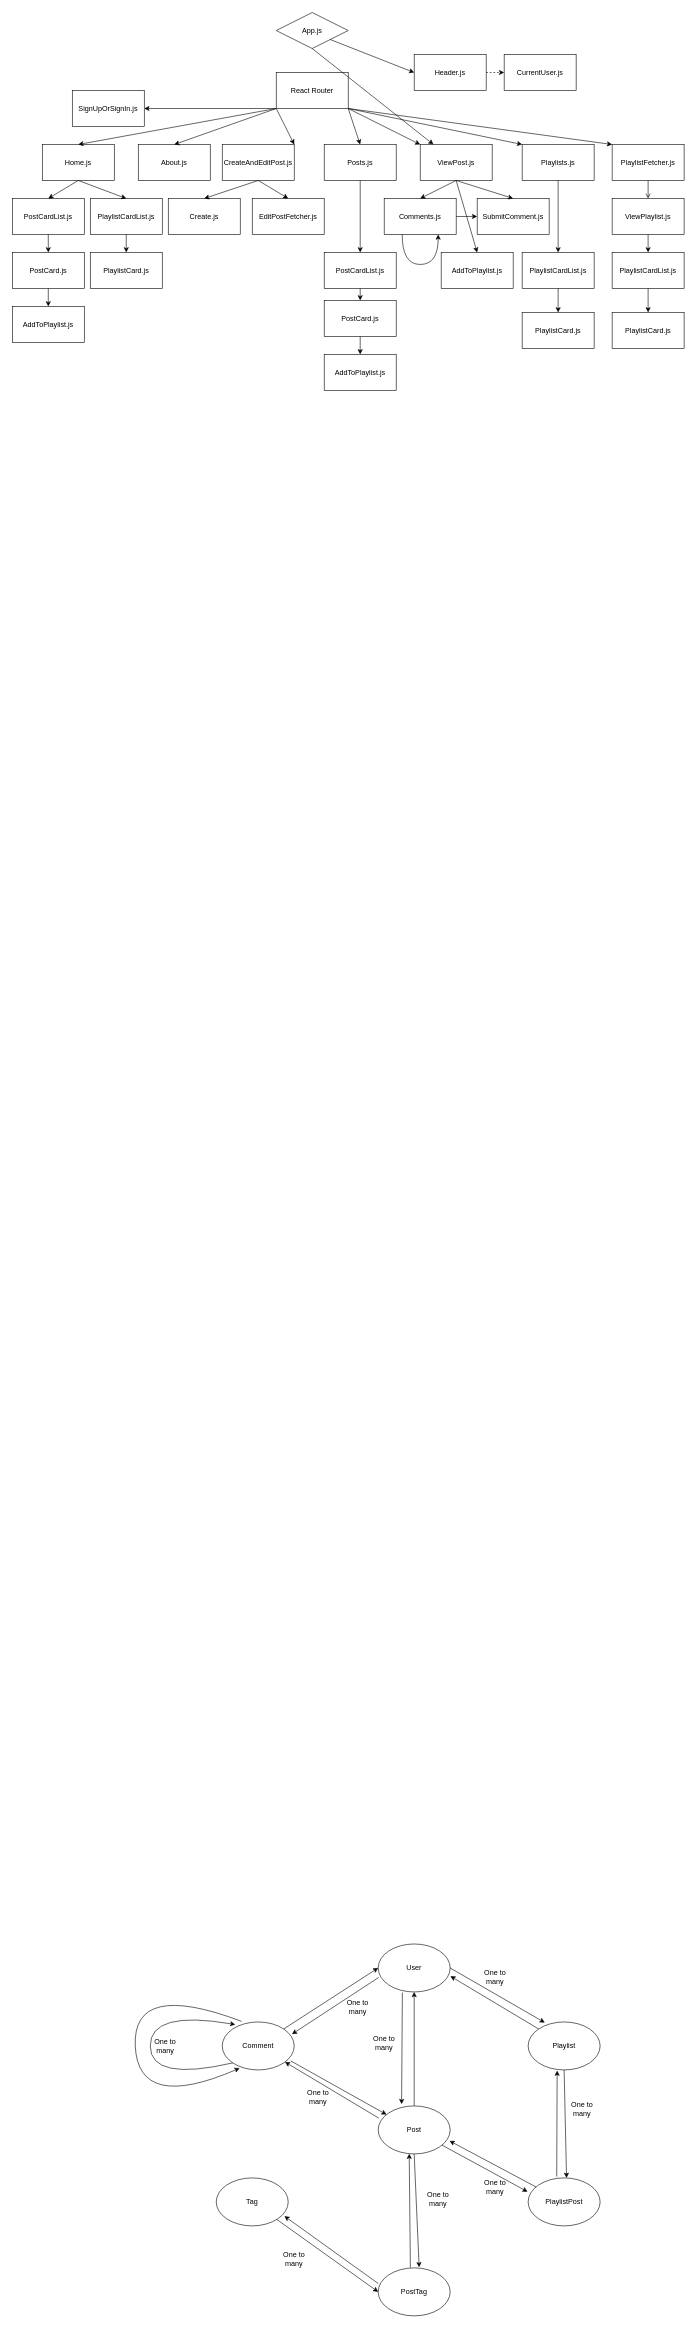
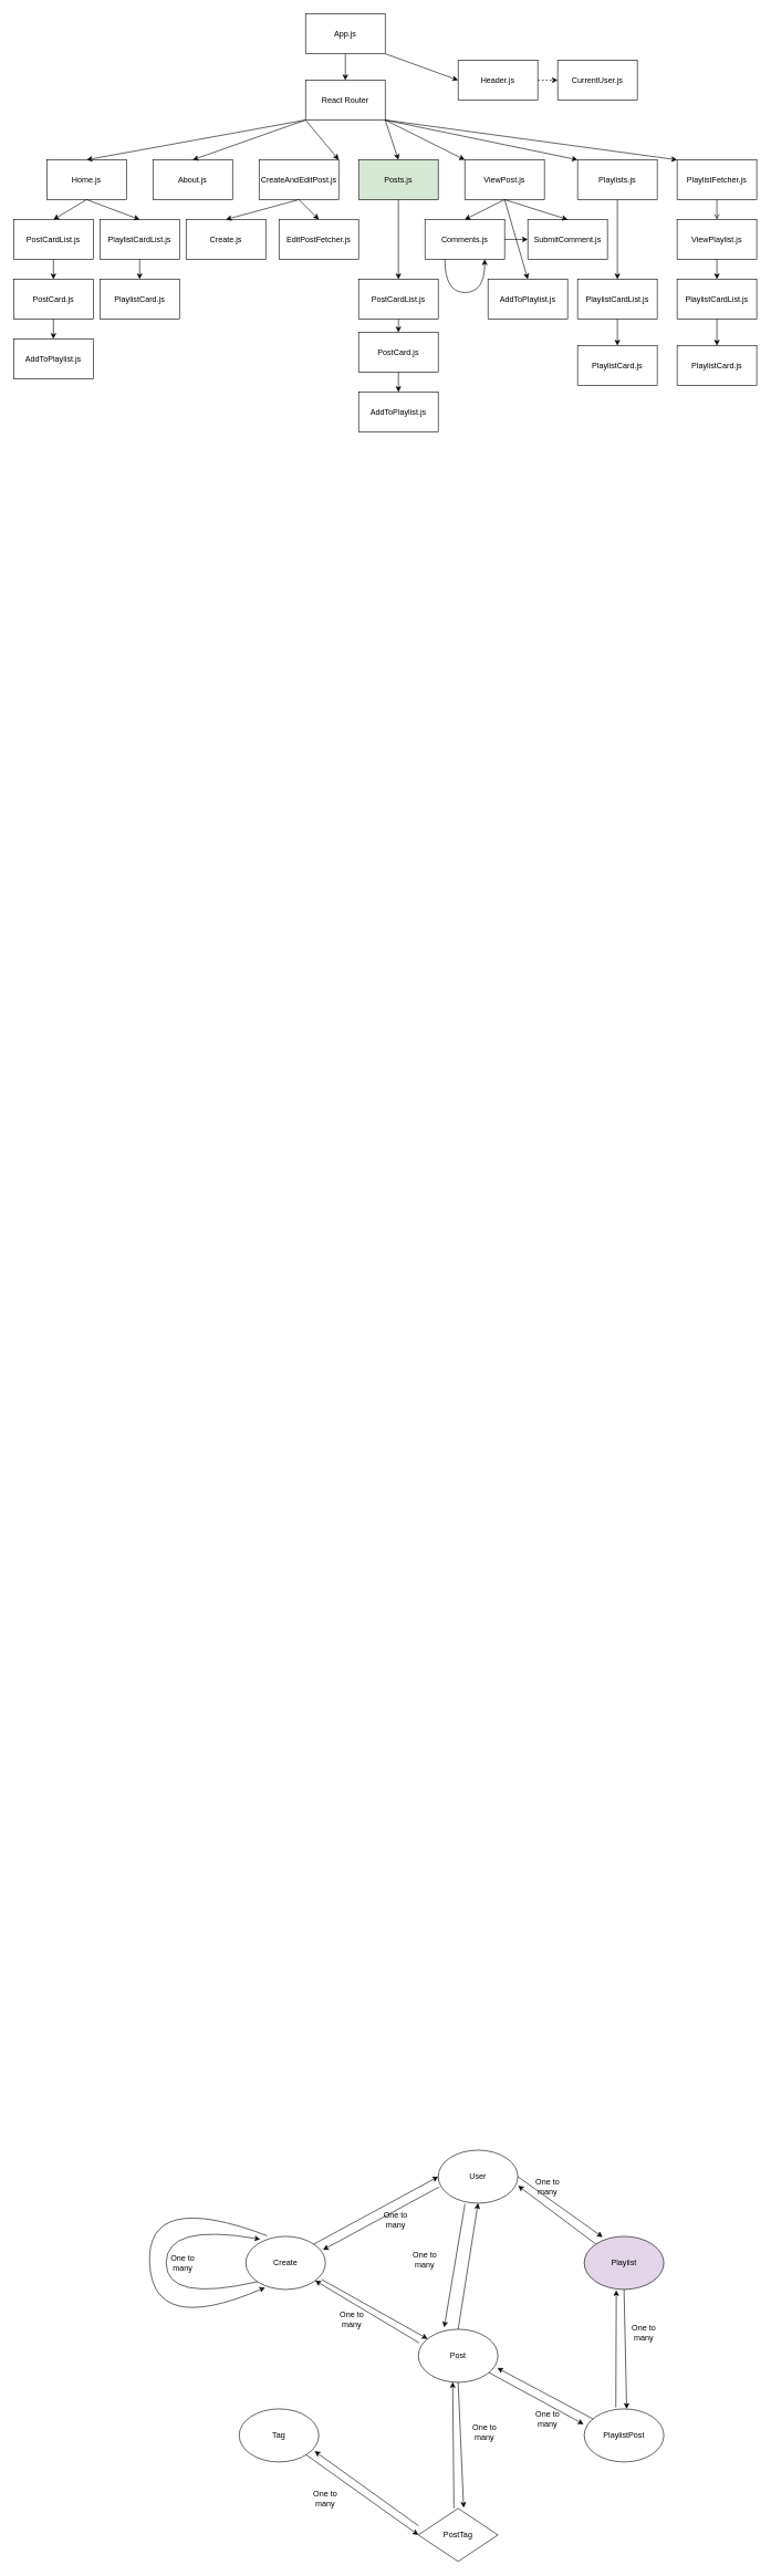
- <mxCell id="2" value="App.js" style="rhombus;whiteSpace=wrap;html=1;" parent="1" vertex="1"><mxGeometry x="460" y="20" width="120" height="60" as="geometry" /></mxCell>
+ <mxCell id="2" value="App.js" style="rounded=0;whiteSpace=wrap;html=1;" parent="1" vertex="1"><mxGeometry x="460" y="20" width="120" height="60" as="geometry" /></mxCell>
- <mxCell id="67" value="" style="endArrow=classic;html=1;rounded=0;exitX=0.5;exitY=1;exitDx=0;exitDy=0;" edge="1" parent="1" source="2" target="9"><mxGeometry width="50" height="50" relative="1" as="geometry"><mxPoint x="670" y="130" as="sourcePoint" /><mxPoint x="720" y="80" as="targetPoint" /></mxGeometry></mxCell>
+ <mxCell id="67" value="" style="endArrow=classic;html=1;rounded=0;exitX=0.5;exitY=1;exitDx=0;exitDy=0;entryX=0.5;entryY=0;entryDx=0;entryDy=0;" edge="1" parent="1" source="2" target="66"><mxGeometry width="50" height="50" relative="1" as="geometry"><mxPoint x="670" y="130" as="sourcePoint" /><mxPoint x="720" y="80" as="targetPoint" /></mxGeometry></mxCell>
- <mxCell id="5" value="SignUpOrSignIn.js" style="rounded=0;whiteSpace=wrap;html=1;" parent="1" vertex="1"><mxGeometry x="120" y="150" width="120" height="60" as="geometry" /></mxCell>
- <mxCell id="13" value="" style="endArrow=classic;html=1;rounded=0;entryX=1;entryY=0.5;entryDx=0;entryDy=0;exitX=0;exitY=1;exitDx=0;exitDy=0;" parent="1" source="66" target="5" edge="1"><mxGeometry width="50" height="50" relative="1" as="geometry"><mxPoint x="670" y="500" as="sourcePoint" /><mxPoint x="720" y="450" as="targetPoint" /></mxGeometry></mxCell>
- <mxCell id="8" value="CreateAndEditPost.js" style="rounded=0;whiteSpace=wrap;html=1;" parent="1" vertex="1"><mxGeometry x="370" y="240" width="120" height="60" as="geometry" /></mxCell>
+ <mxCell id="8" value="CreateAndEditPost.js" style="rounded=0;whiteSpace=wrap;html=1;" parent="1" vertex="1"><mxGeometry x="390" y="240" width="120" height="60" as="geometry" /></mxCell>
- <mxCell id="75" value="Posts.js" style="rounded=0;whiteSpace=wrap;html=1;" vertex="1" parent="1"><mxGeometry x="540" y="240" width="120" height="60" as="geometry" /></mxCell>
+ <mxCell id="75" value="Posts.js" style="rounded=0;whiteSpace=wrap;html=1;fillColor=#d5e8d4;" vertex="1" parent="1"><mxGeometry x="540" y="240" width="120" height="60" as="geometry" /></mxCell>
- <mxCell id="32" value="User" style="ellipse;whiteSpace=wrap;html=1;" parent="1" vertex="1"><mxGeometry x="630" y="3240" width="120" height="80" as="geometry" /></mxCell>
+ <mxCell id="32" value="User" style="ellipse;whiteSpace=wrap;html=1;" parent="1" vertex="1"><mxGeometry x="660" y="3240" width="120" height="80" as="geometry" /></mxCell>
- <mxCell id="34" value="Comment" style="ellipse;whiteSpace=wrap;html=1;" parent="1" vertex="1"><mxGeometry x="370" y="3370" width="120" height="80" as="geometry" /></mxCell>
+ <mxCell id="34" value="Create" style="ellipse;whiteSpace=wrap;html=1;" parent="1" vertex="1"><mxGeometry x="370" y="3370" width="120" height="80" as="geometry" /></mxCell>
- <mxCell id="35" value="Playlist" style="ellipse;whiteSpace=wrap;html=1;" parent="1" vertex="1"><mxGeometry x="880" y="3370" width="120" height="80" as="geometry" /></mxCell>
+ <mxCell id="35" value="Playlist" style="ellipse;whiteSpace=wrap;html=1;fillColor=#e1d5e7;" parent="1" vertex="1"><mxGeometry x="880" y="3370" width="120" height="80" as="geometry" /></mxCell>
- <mxCell id="38" value="PostTag" style="ellipse;whiteSpace=wrap;html=1;" parent="1" vertex="1"><mxGeometry x="630" y="3780" width="120" height="80" as="geometry" /></mxCell>
+ <mxCell id="38" value="PostTag" style="rhombus;whiteSpace=wrap;html=1;" parent="1" vertex="1"><mxGeometry x="630" y="3780" width="120" height="80" as="geometry" /></mxCell>
